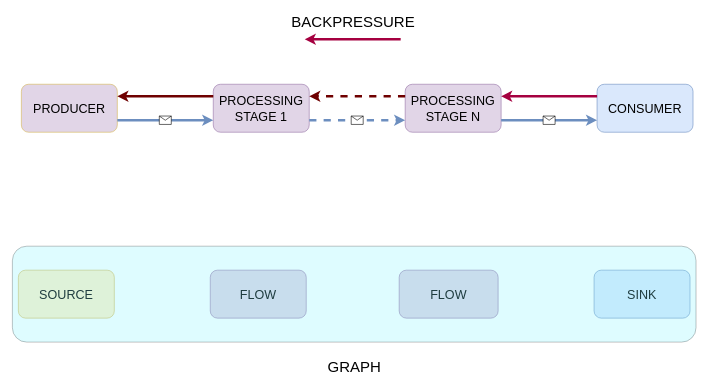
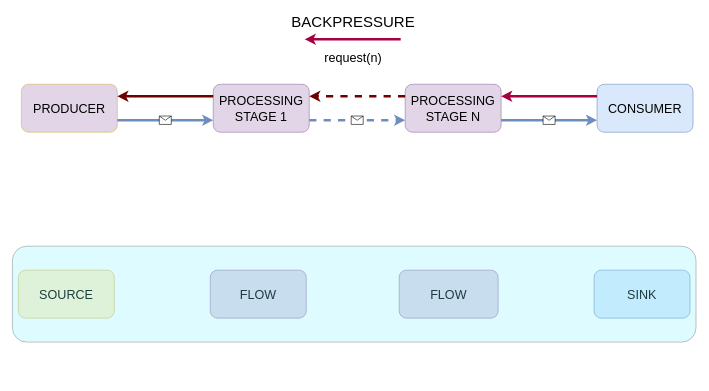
+ <mxCell id="19" value="request(n)" style="text;html=1;align=center;verticalAlign=middle;resizable=0;points=[];autosize=1;strokeColor=none;fillColor=none;fontSize=21;" parent="16" vertex="1"><mxGeometry x="40" y="60" width="110" height="30" as="geometry" /></mxCell>
- <mxCell id="25" value="&lt;font style=&quot;font-size: 25px;&quot;&gt;GRAPH&lt;/font&gt;" style="text;html=1;align=center;verticalAlign=middle;resizable=0;points=[];autosize=1;strokeColor=none;fillColor=none;fontSize=21;" parent="20" vertex="1"><mxGeometry x="510" y="145" width="100" height="30" as="geometry" /></mxCell>
